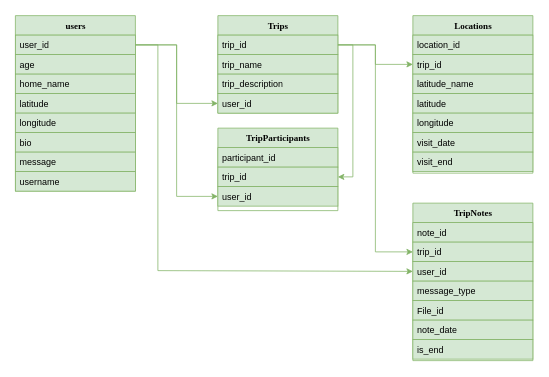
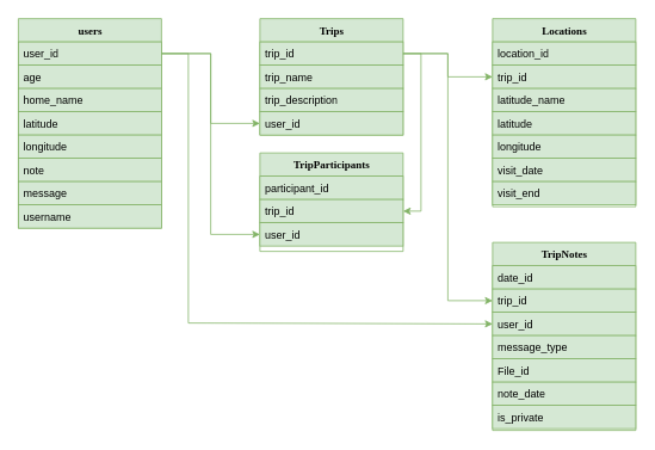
- <mxCell id="8" value="bio" style="text;html=1;strokeColor=#82b366;fillColor=#d5e8d4;align=left;verticalAlign=top;spacingLeft=4;spacingRight=4;whiteSpace=wrap;overflow=hidden;rotatable=0;points=[[0,0.5],[1,0.5]];portConstraint=eastwest;" vertex="1" parent="2"><mxGeometry y="156" width="160" height="26" as="geometry" /></mxCell>
+ <mxCell id="8" value="note" style="text;html=1;strokeColor=#82b366;fillColor=#d5e8d4;align=left;verticalAlign=top;spacingLeft=4;spacingRight=4;whiteSpace=wrap;overflow=hidden;rotatable=0;points=[[0,0.5],[1,0.5]];portConstraint=eastwest;" vertex="1" parent="2"><mxGeometry y="156" width="160" height="26" as="geometry" /></mxCell>
- <mxCell id="33" value="note_id" style="text;html=1;strokeColor=#82b366;fillColor=#d5e8d4;align=left;verticalAlign=top;spacingLeft=4;spacingRight=4;whiteSpace=wrap;overflow=hidden;rotatable=0;points=[[0,0.5],[1,0.5]];portConstraint=eastwest;" vertex="1" parent="32"><mxGeometry y="26" width="160" height="26" as="geometry" /></mxCell>
+ <mxCell id="33" value="date_id" style="text;html=1;strokeColor=#82b366;fillColor=#d5e8d4;align=left;verticalAlign=top;spacingLeft=4;spacingRight=4;whiteSpace=wrap;overflow=hidden;rotatable=0;points=[[0,0.5],[1,0.5]];portConstraint=eastwest;" vertex="1" parent="32"><mxGeometry y="26" width="160" height="26" as="geometry" /></mxCell>
- <mxCell id="39" value="is_end" style="text;html=1;strokeColor=#82b366;fillColor=#d5e8d4;align=left;verticalAlign=top;spacingLeft=4;spacingRight=4;whiteSpace=wrap;overflow=hidden;rotatable=0;points=[[0,0.5],[1,0.5]];portConstraint=eastwest;" vertex="1" parent="32"><mxGeometry y="182" width="160" height="26" as="geometry" /></mxCell>
+ <mxCell id="39" value="is_private" style="text;html=1;strokeColor=#82b366;fillColor=#d5e8d4;align=left;verticalAlign=top;spacingLeft=4;spacingRight=4;whiteSpace=wrap;overflow=hidden;rotatable=0;points=[[0,0.5],[1,0.5]];portConstraint=eastwest;" vertex="1" parent="32"><mxGeometry y="182" width="160" height="26" as="geometry" /></mxCell>
